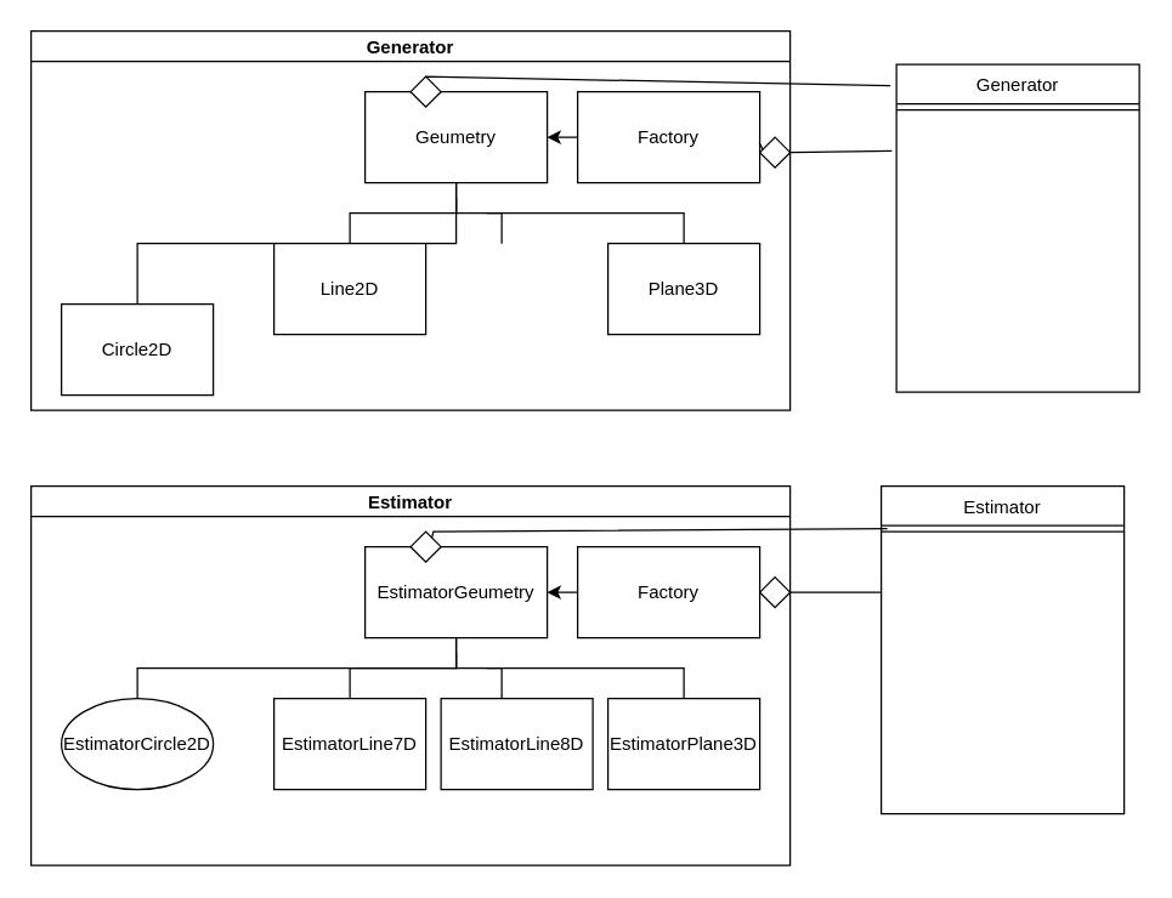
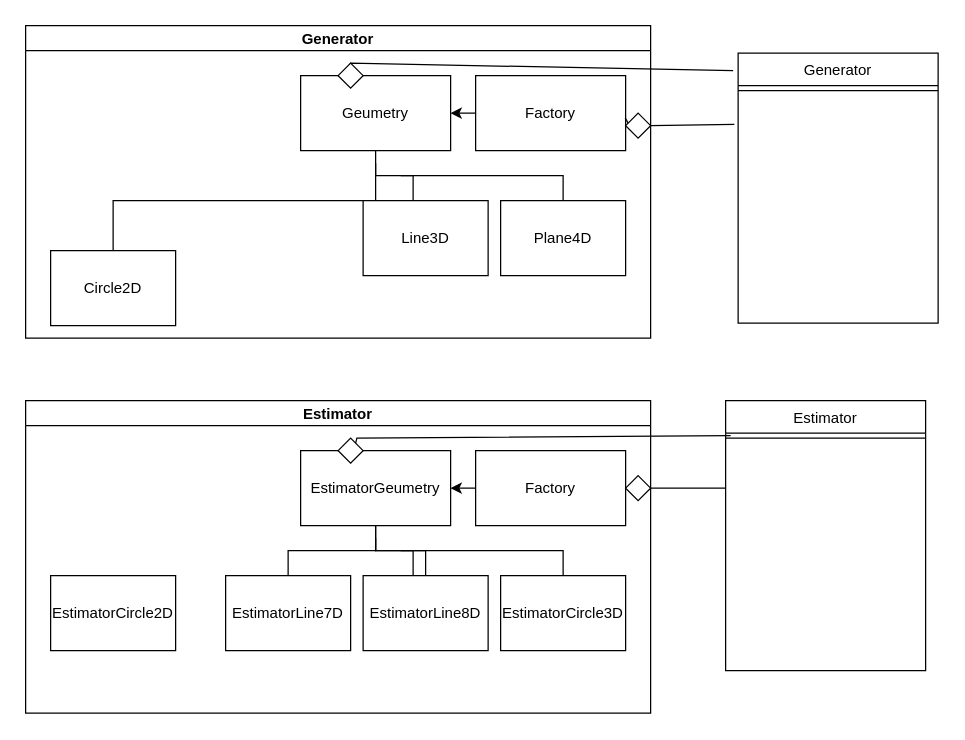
- <mxCell id="7" value="" style="edgeStyle=elbowEdgeStyle;elbow=vertical;startArrow=none;endArrow=none;rounded=0;" edge="1" parent="5" source="8" target="10"><mxGeometry relative="1" as="geometry" /></mxCell>
- <mxCell id="10" value="Line2D" style="whiteSpace=wrap;html=1;align=center;verticalAlign=middle;treeFolding=1;treeMoving=1;newEdgeStyle={&quot;edgeStyle&quot;:&quot;elbowEdgeStyle&quot;,&quot;startArrow&quot;:&quot;none&quot;,&quot;endArrow&quot;:&quot;none&quot;};" vertex="1" parent="5"><mxGeometry x="160" y="140" width="100" height="60" as="geometry" /></mxCell>
+ <mxCell id="12" value="Line3D" style="whiteSpace=wrap;html=1;align=center;verticalAlign=middle;treeFolding=1;treeMoving=1;newEdgeStyle={&quot;edgeStyle&quot;:&quot;elbowEdgeStyle&quot;,&quot;startArrow&quot;:&quot;none&quot;,&quot;endArrow&quot;:&quot;none&quot;};" vertex="1" parent="5"><mxGeometry x="270" y="140" width="100" height="60" as="geometry" /></mxCell>
- <mxCell id="11" value="Plane3D" style="whiteSpace=wrap;html=1;align=center;verticalAlign=middle;treeFolding=1;treeMoving=1;newEdgeStyle={&quot;edgeStyle&quot;:&quot;elbowEdgeStyle&quot;,&quot;startArrow&quot;:&quot;none&quot;,&quot;endArrow&quot;:&quot;none&quot;};" vertex="1" parent="5"><mxGeometry x="380" y="140" width="100" height="60" as="geometry" /></mxCell>
+ <mxCell id="11" value="Plane4D" style="whiteSpace=wrap;html=1;align=center;verticalAlign=middle;treeFolding=1;treeMoving=1;newEdgeStyle={&quot;edgeStyle&quot;:&quot;elbowEdgeStyle&quot;,&quot;startArrow&quot;:&quot;none&quot;,&quot;endArrow&quot;:&quot;none&quot;};" vertex="1" parent="5"><mxGeometry x="380" y="140" width="100" height="60" as="geometry" /></mxCell>
- <mxCell id="23" value="" style="edgeStyle=elbowEdgeStyle;elbow=vertical;startArrow=none;endArrow=none;rounded=0;" edge="1" parent="22" source="25" target="26"><mxGeometry relative="1" as="geometry" /></mxCell>
+ <mxCell id="23" value="" style="edgeStyle=elbowEdgeStyle;elbow=vertical;startArrow=none;endArrow=none;rounded=0;" edge="1" parent="22" source="25" target="29"><mxGeometry relative="1" as="geometry" /></mxCell>
- <mxCell id="26" value="EstimatorCircle2D" style="ellipse;whiteSpace=wrap;html=1;align=center;verticalAlign=middle;treeFolding=1;treeMoving=1;newEdgeStyle={&quot;edgeStyle&quot;:&quot;elbowEdgeStyle&quot;,&quot;startArrow&quot;:&quot;none&quot;,&quot;endArrow&quot;:&quot;none&quot;};" vertex="1" parent="22"><mxGeometry x="20" y="140" width="100" height="60" as="geometry" /></mxCell>
+ <mxCell id="26" value="EstimatorCircle2D" style="whiteSpace=wrap;html=1;align=center;verticalAlign=middle;treeFolding=1;treeMoving=1;newEdgeStyle={&quot;edgeStyle&quot;:&quot;elbowEdgeStyle&quot;,&quot;startArrow&quot;:&quot;none&quot;,&quot;endArrow&quot;:&quot;none&quot;};" vertex="1" parent="22"><mxGeometry x="20" y="140" width="100" height="60" as="geometry" /></mxCell>
- <mxCell id="28" value="EstimatorPlane3D" style="whiteSpace=wrap;html=1;align=center;verticalAlign=middle;treeFolding=1;treeMoving=1;newEdgeStyle={&quot;edgeStyle&quot;:&quot;elbowEdgeStyle&quot;,&quot;startArrow&quot;:&quot;none&quot;,&quot;endArrow&quot;:&quot;none&quot;};" vertex="1" parent="22"><mxGeometry x="380" y="140" width="100" height="60" as="geometry" /></mxCell>
+ <mxCell id="28" value="EstimatorCircle3D" style="whiteSpace=wrap;html=1;align=center;verticalAlign=middle;treeFolding=1;treeMoving=1;newEdgeStyle={&quot;edgeStyle&quot;:&quot;elbowEdgeStyle&quot;,&quot;startArrow&quot;:&quot;none&quot;,&quot;endArrow&quot;:&quot;none&quot;};" vertex="1" parent="22"><mxGeometry x="380" y="140" width="100" height="60" as="geometry" /></mxCell>
